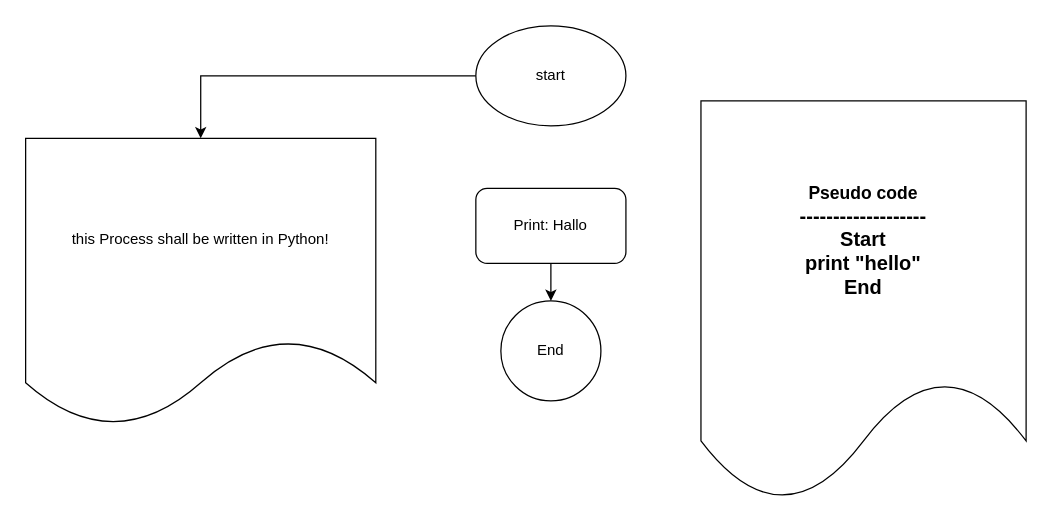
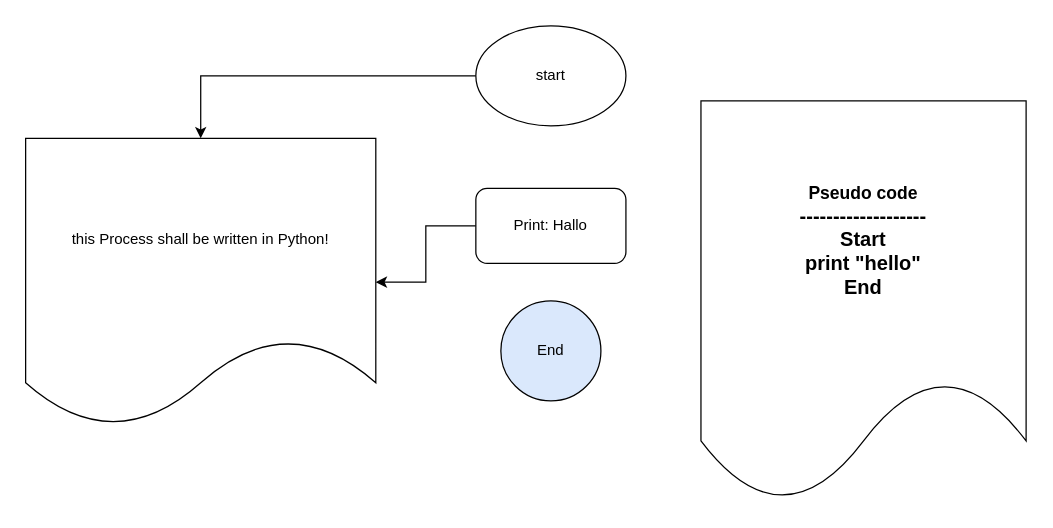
- <mxCell id="4" value="" style="edgeStyle=orthogonalEdgeStyle;rounded=0;orthogonalLoop=1;jettySize=auto;html=1;" edge="1" parent="1" source="5" target="6"><mxGeometry relative="1" as="geometry" /></mxCell>
+ <mxCell id="4" value="" style="edgeStyle=orthogonalEdgeStyle;rounded=0;orthogonalLoop=1;jettySize=auto;html=1;" edge="1" parent="1" source="5" target="7"><mxGeometry relative="1" as="geometry" /></mxCell>
- <mxCell id="6" value="End" style="ellipse;whiteSpace=wrap;html=1;aspect=fixed;" vertex="1" parent="1"><mxGeometry x="400" y="240" width="80" height="80" as="geometry" /></mxCell>
+ <mxCell id="6" value="End" style="ellipse;whiteSpace=wrap;html=1;aspect=fixed;fillColor=#dae8fc;" vertex="1" parent="1"><mxGeometry x="400" y="240" width="80" height="80" as="geometry" /></mxCell>
